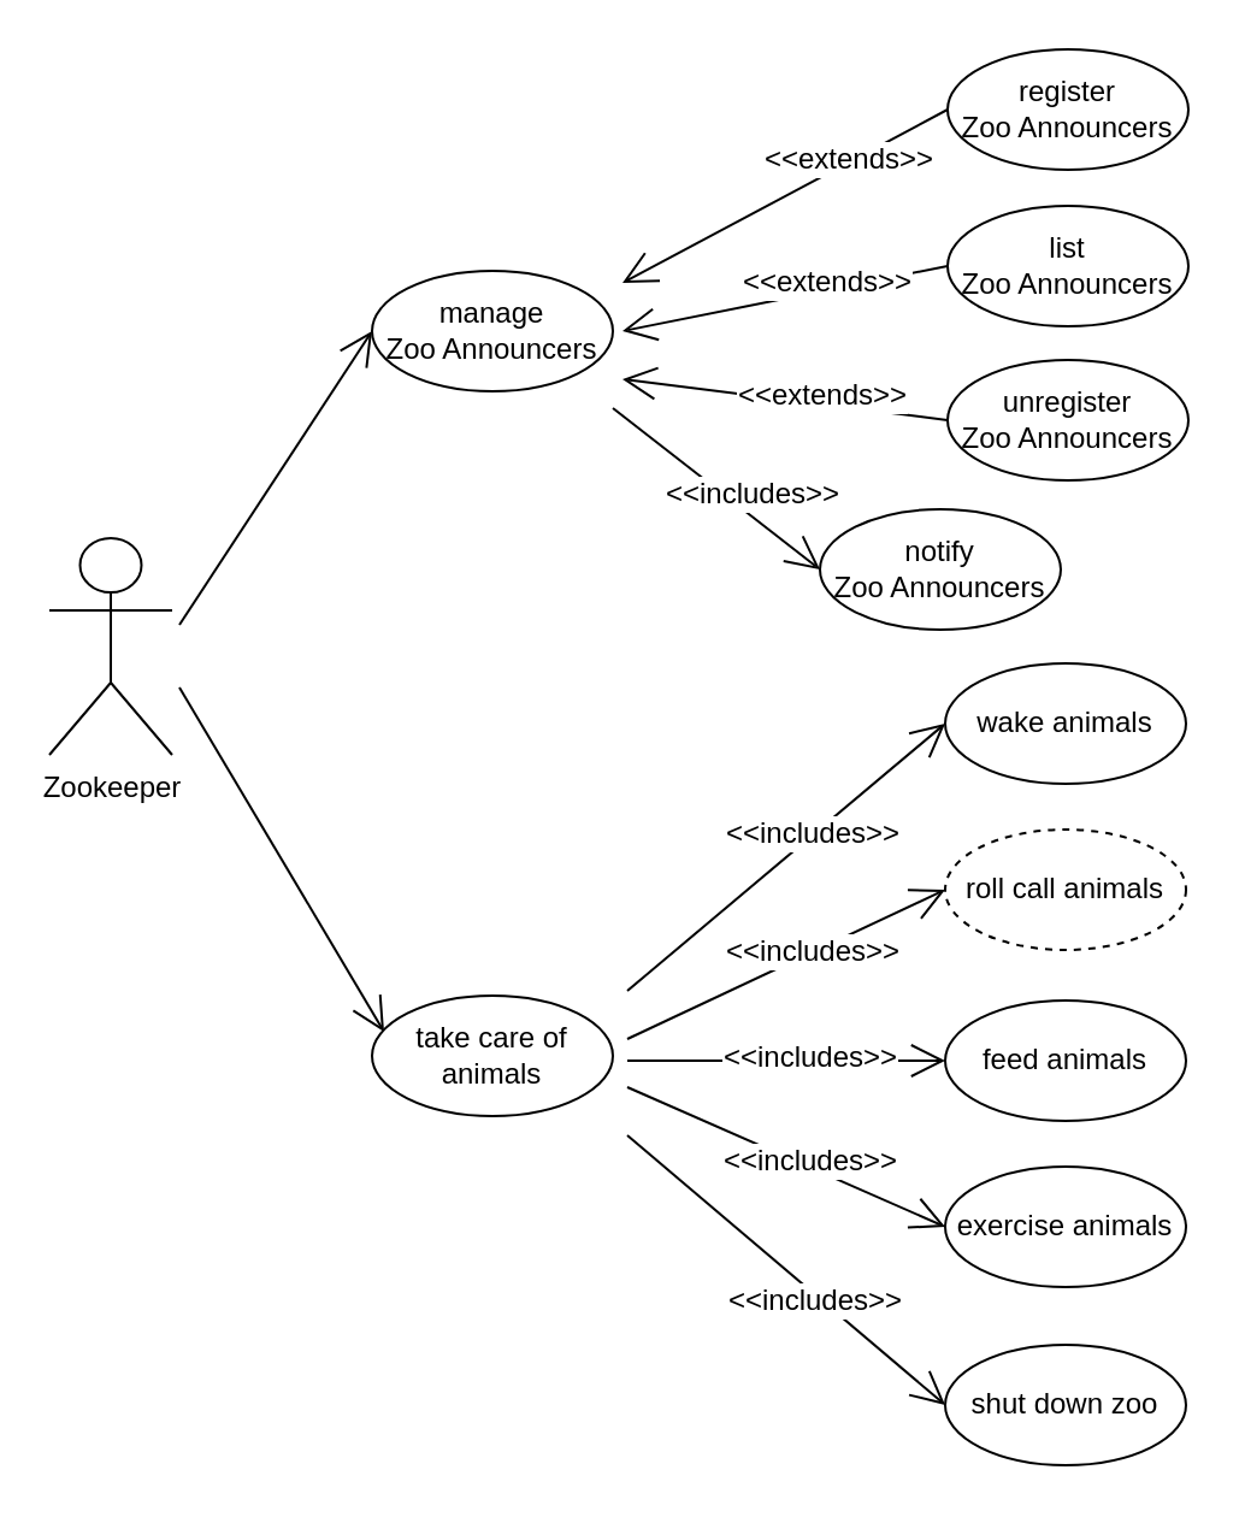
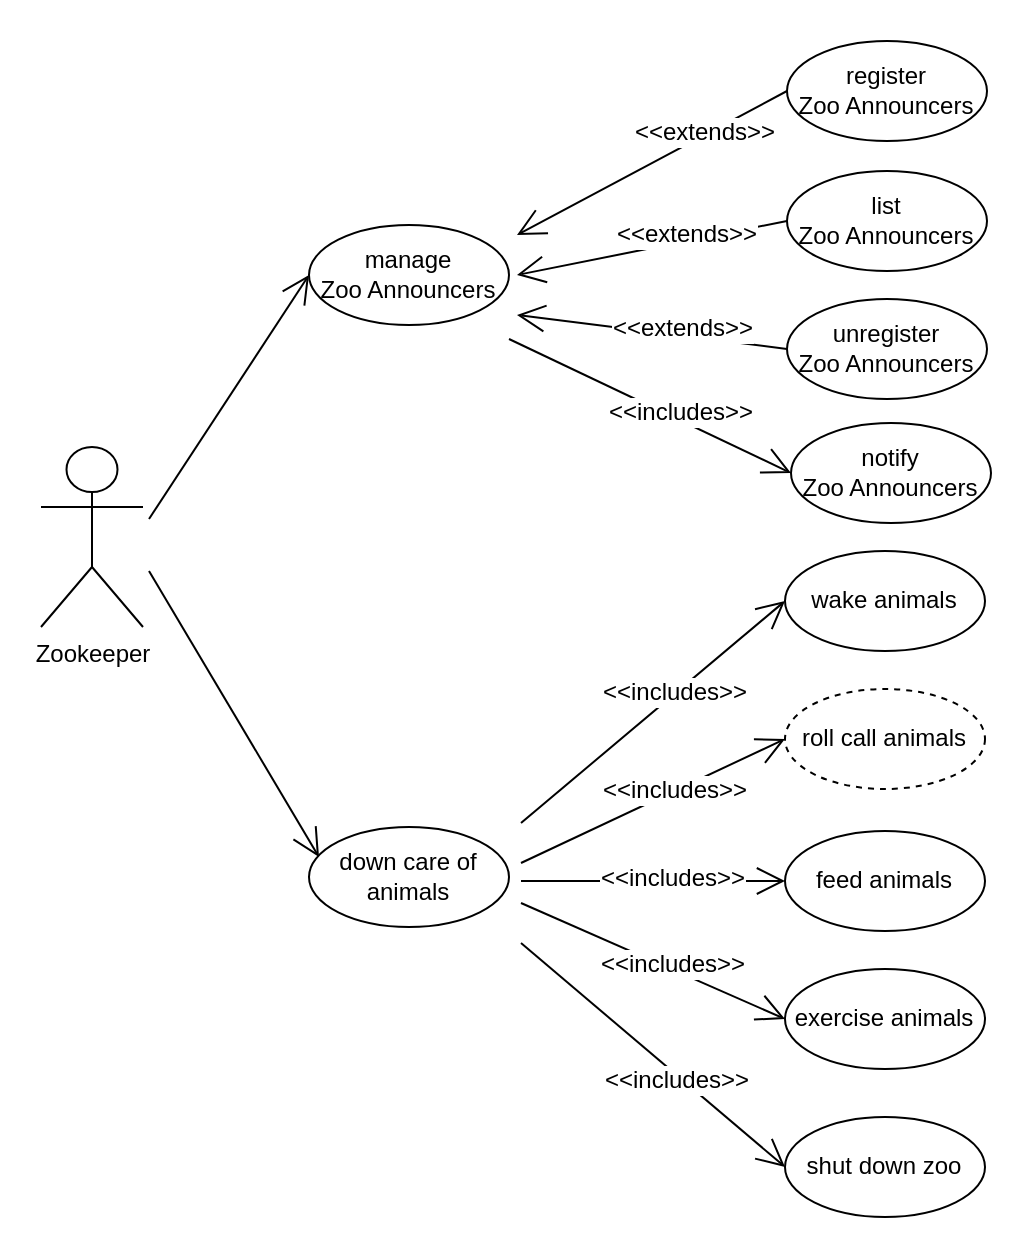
- <mxCell id="31" value="notify &lt;br&gt;Zoo Announcers" style="ellipse;whiteSpace=wrap;html=1;" parent="1" vertex="1"><mxGeometry x="340" y="211" width="100" height="50" as="geometry" /></mxCell>
+ <mxCell id="31" value="notify &lt;br&gt;Zoo Announcers" style="ellipse;whiteSpace=wrap;html=1;" parent="1" vertex="1"><mxGeometry x="395" y="211" width="100" height="50" as="geometry" /></mxCell>
- <mxCell id="6" value="take care of animals" style="ellipse;whiteSpace=wrap;html=1;" parent="1" vertex="1"><mxGeometry x="154" y="413" width="100" height="50" as="geometry" /></mxCell>
+ <mxCell id="6" value="down care of animals" style="ellipse;whiteSpace=wrap;html=1;" parent="1" vertex="1"><mxGeometry x="154" y="413" width="100" height="50" as="geometry" /></mxCell>
